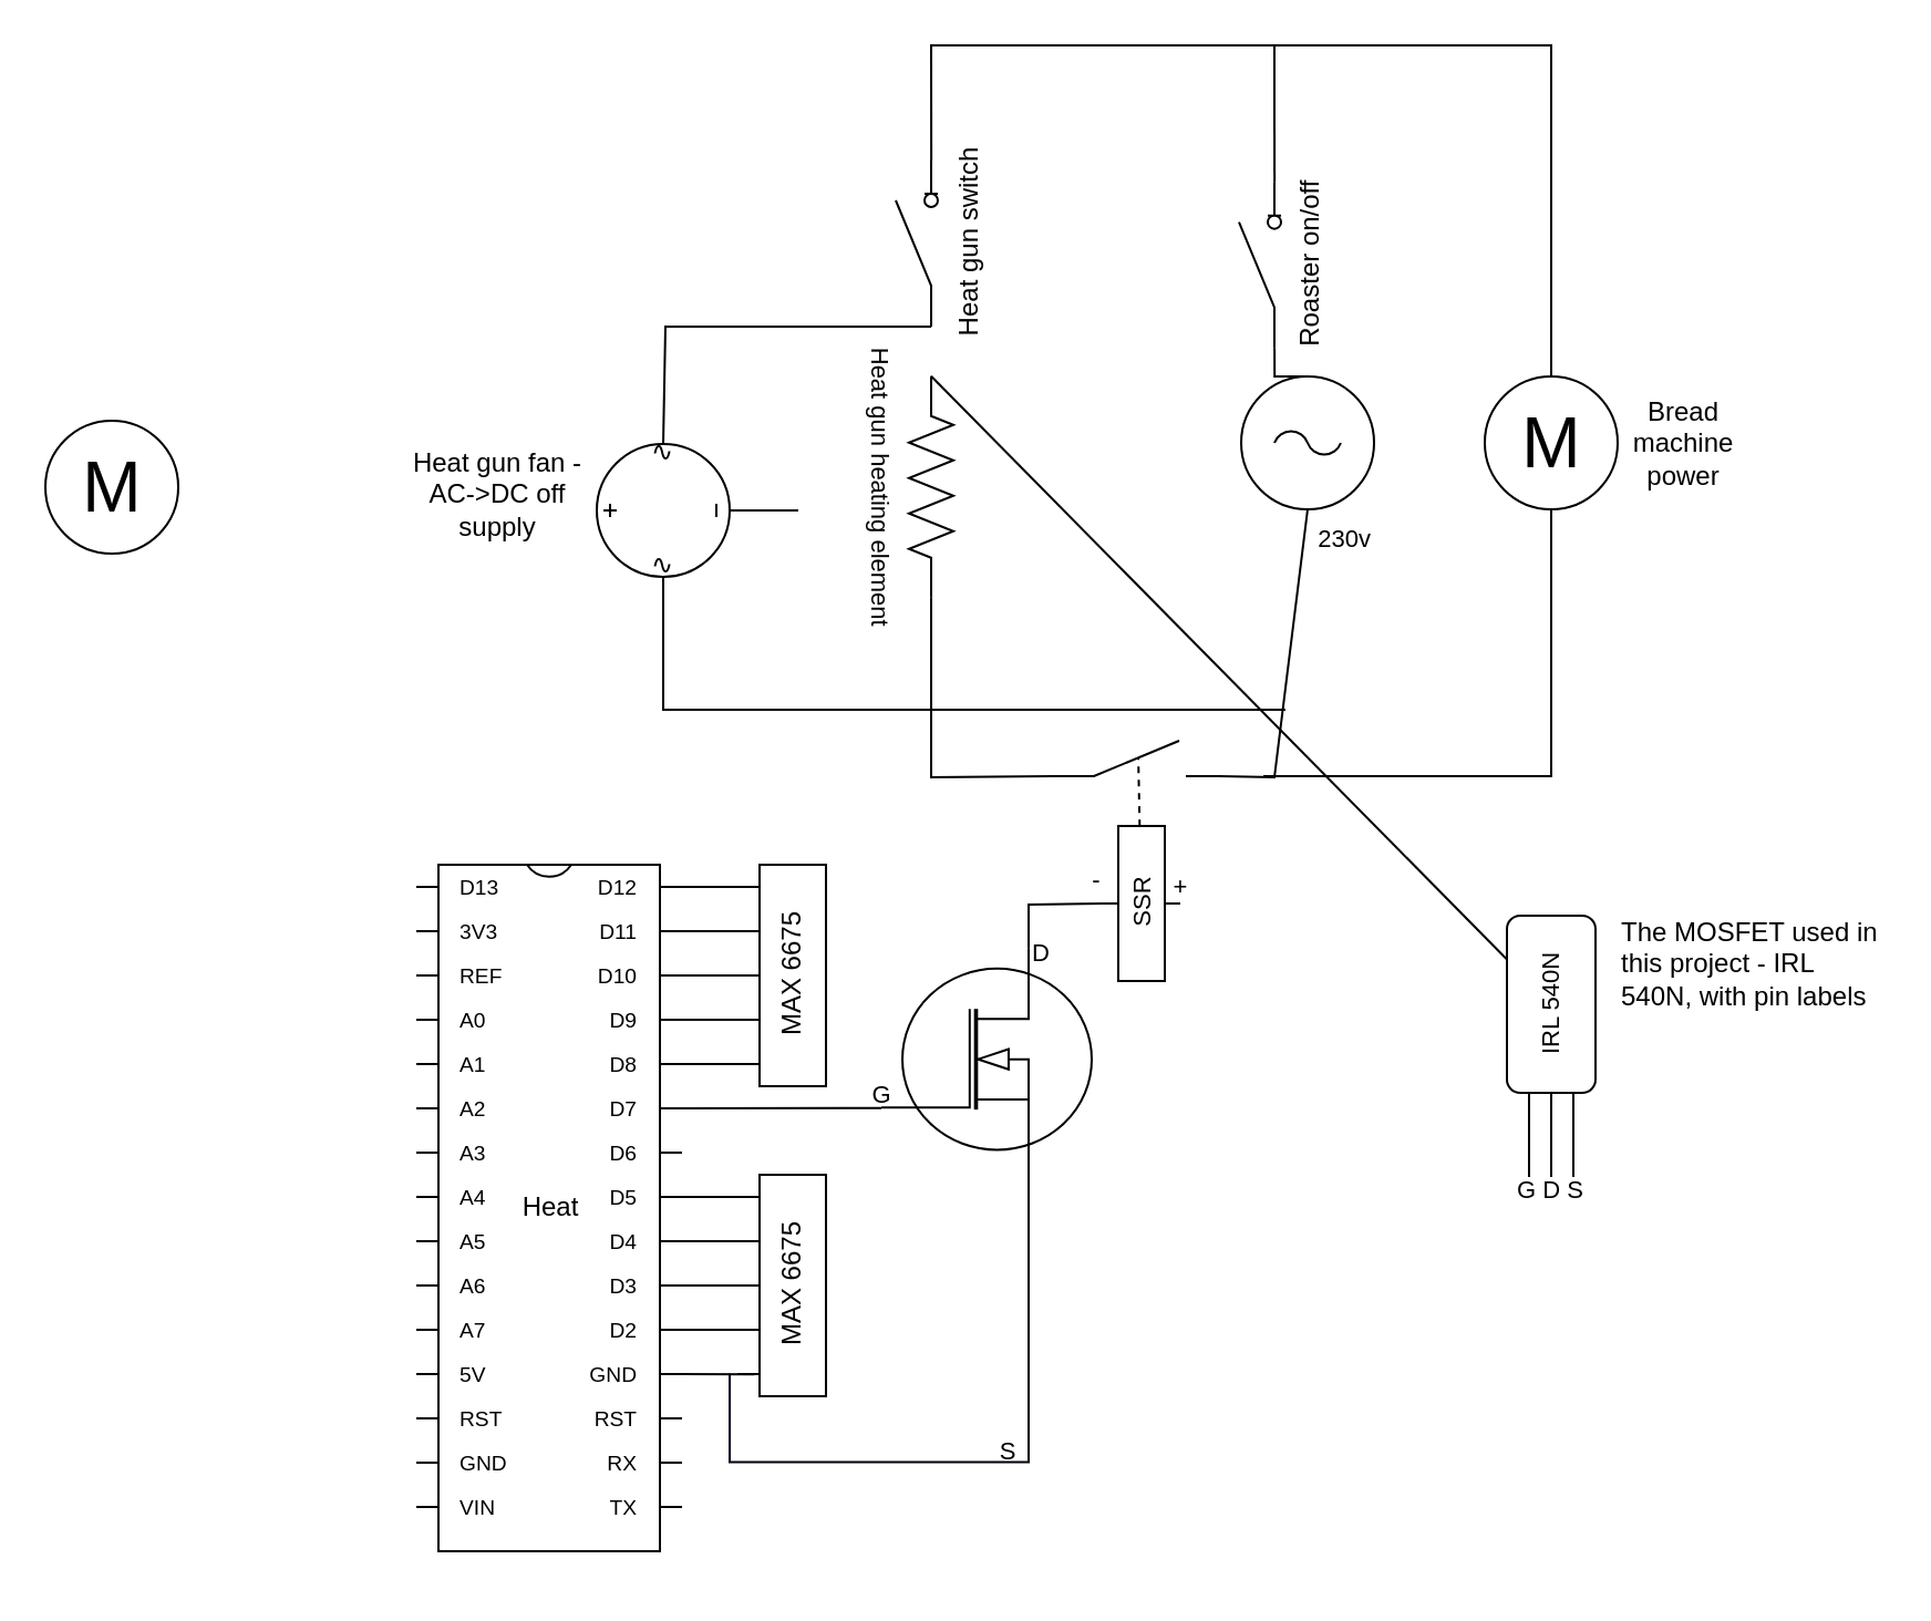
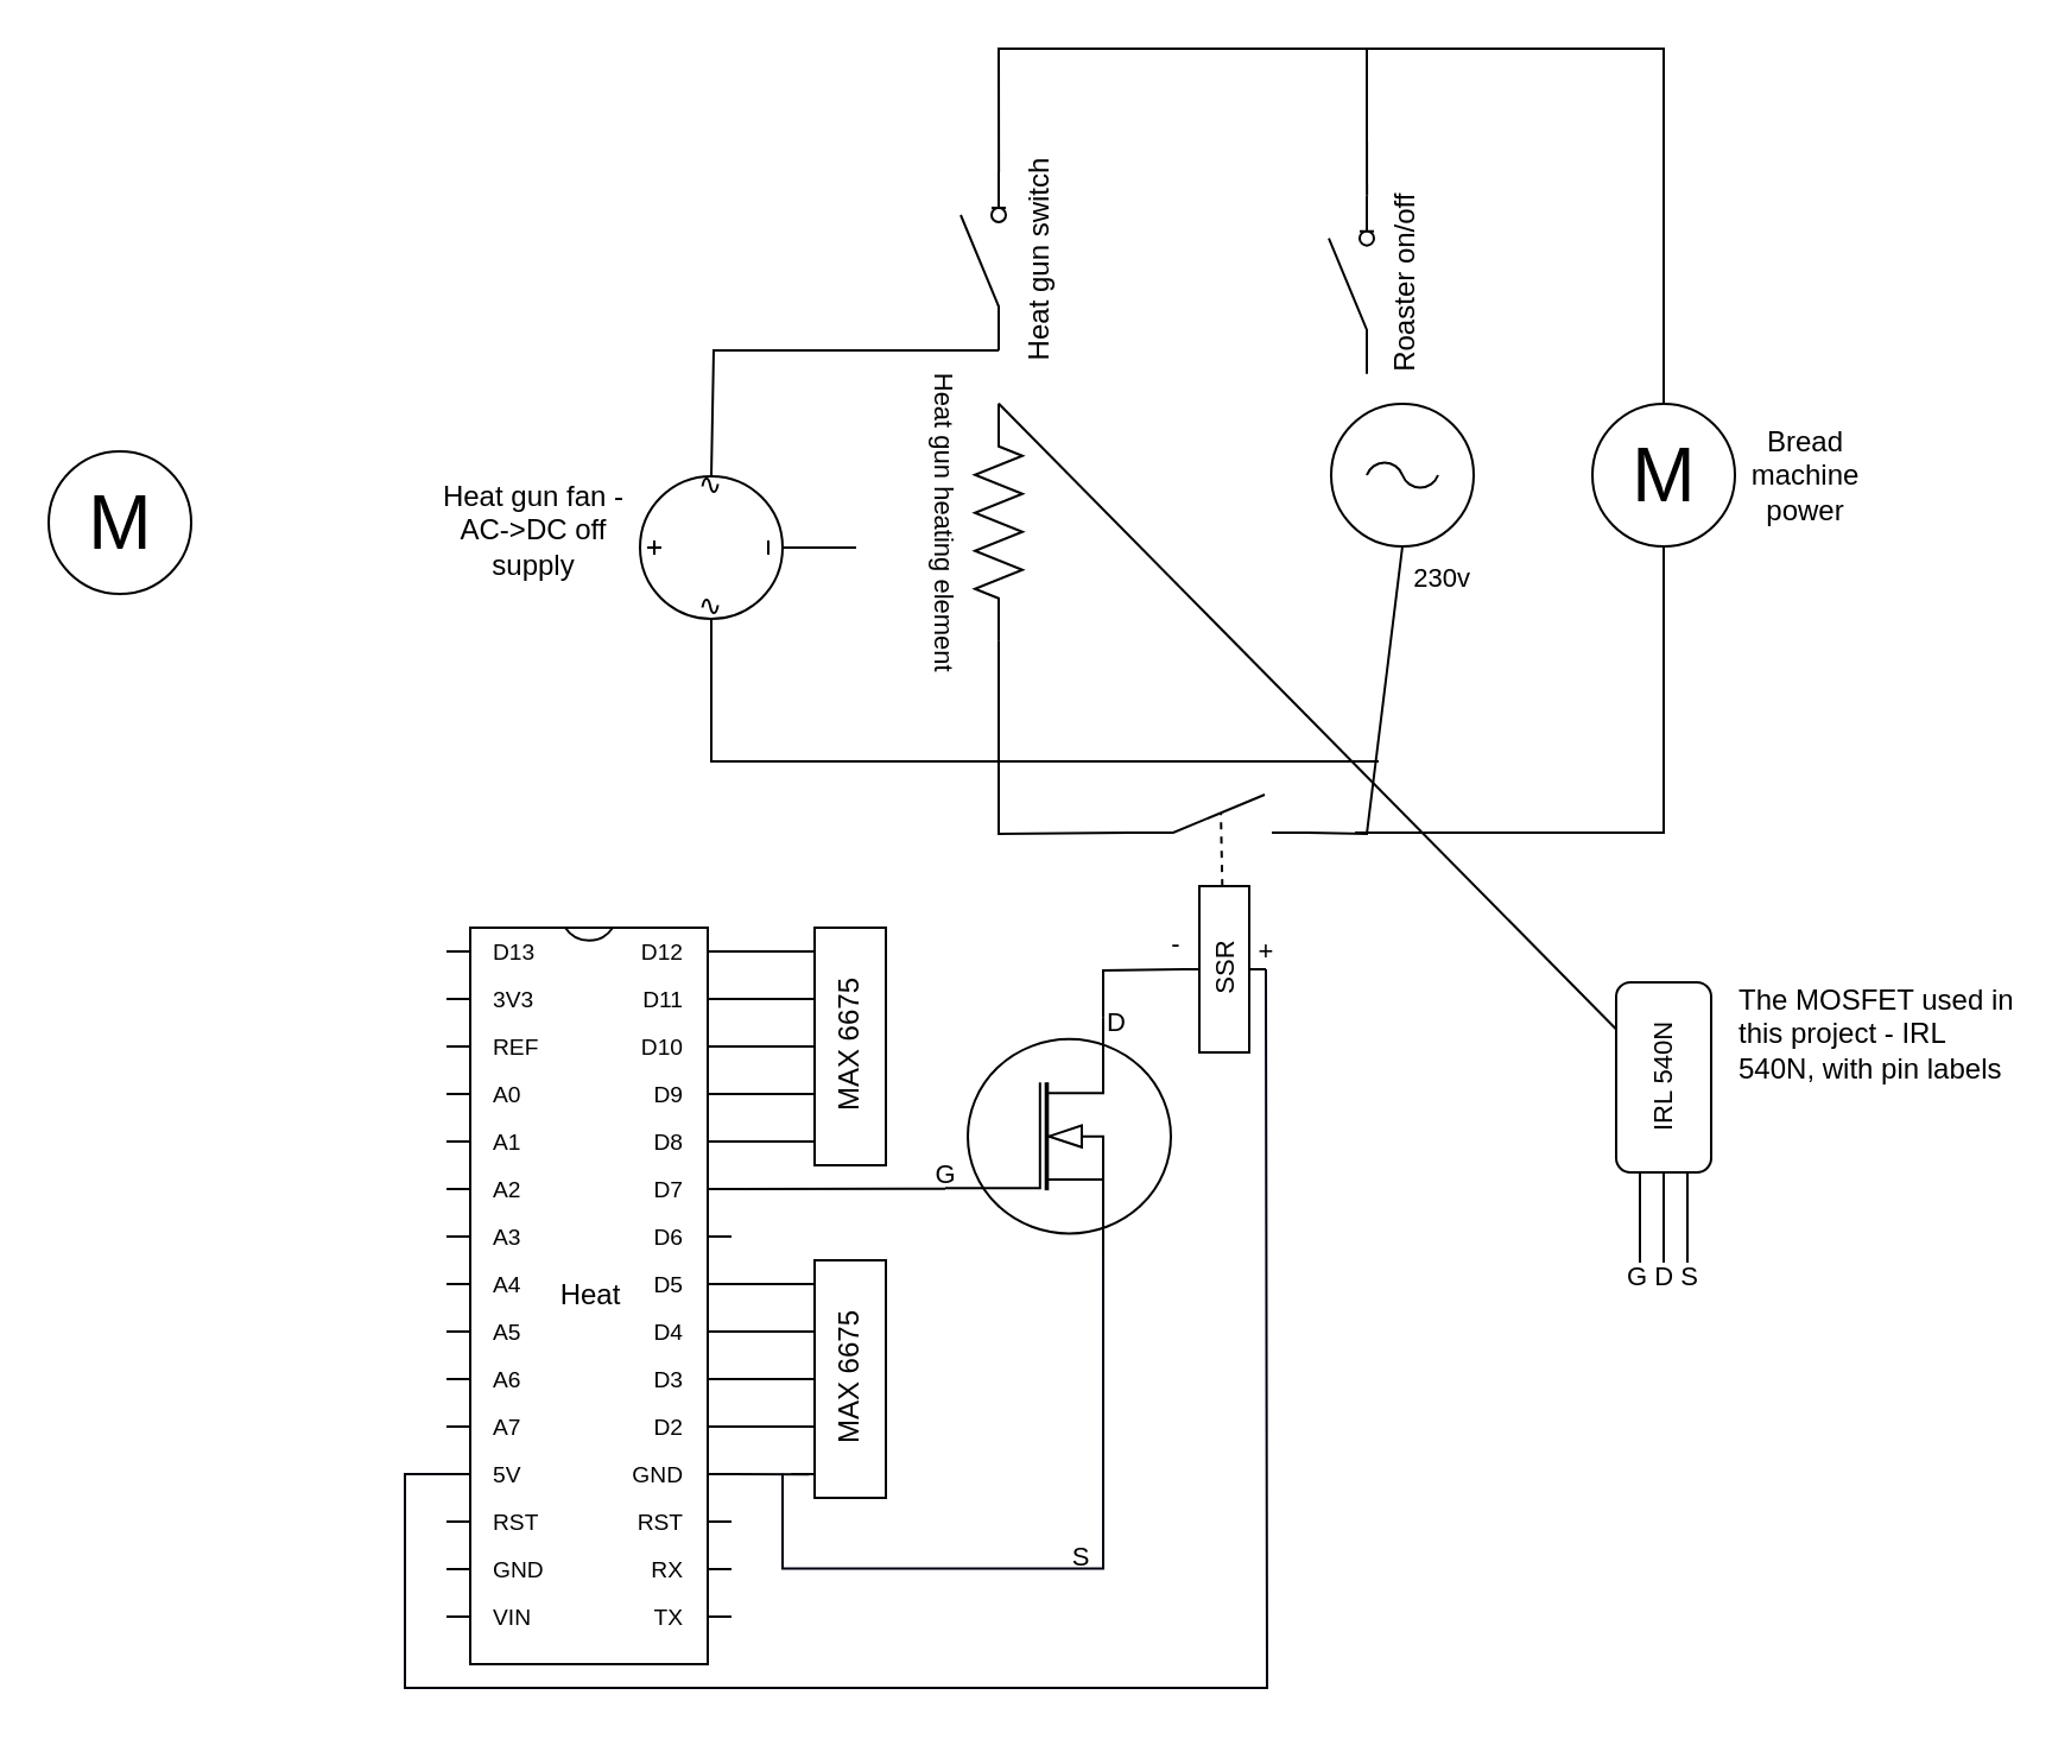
- <mxCell id="22" style="edgeStyle=orthogonalEdgeStyle;rounded=0;orthogonalLoop=1;jettySize=auto;html=1;exitX=0.5;exitY=0;exitDx=0;exitDy=0;exitPerimeter=0;entryX=0;entryY=0.845;entryDx=0;entryDy=0;entryPerimeter=0;endArrow=none;endFill=0;" parent="1" source="23" target="51" edge="1"><mxGeometry relative="1" as="geometry" /></mxCell>
+ <mxCell id="36" value="" style="endArrow=none;html=1;fontSize=11;fontColor=#FF0000;entryX=0.5;entryY=1;entryDx=0;entryDy=0;entryPerimeter=0;rounded=0;strokeColor=#000012;exitX=0;exitY=0;exitDx=0;exitDy=230;exitPerimeter=0;" parent="1" target="24" edge="1" source="2"><mxGeometry width="50" height="50" relative="1" as="geometry"><mxPoint x="170" y="660" as="sourcePoint" /><mxPoint x="210" y="730" as="targetPoint" /><Array as="points"><mxPoint x="170" y="620" /><mxPoint x="170" y="710" /><mxPoint x="533" y="710" /></Array></mxGeometry></mxCell>
